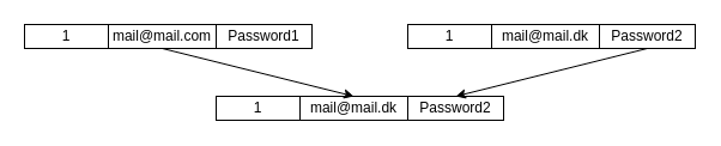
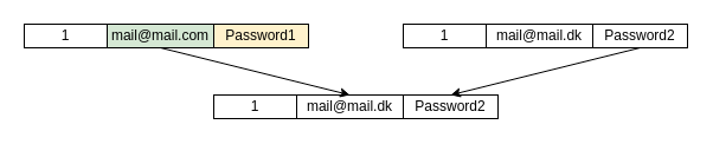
- <mxCell id="4" value="mail@mail.com" style="rounded=0;whiteSpace=wrap;html=1;" vertex="1" parent="1"><mxGeometry x="90" y="20" width="90" height="20" as="geometry" /></mxCell>
+ <mxCell id="4" value="mail@mail.com" style="rounded=0;whiteSpace=wrap;html=1;fillColor=#d5e8d4;" vertex="1" parent="1"><mxGeometry x="90" y="20" width="90" height="20" as="geometry" /></mxCell>
- <mxCell id="5" value="Password1" style="rounded=0;whiteSpace=wrap;html=1;" vertex="1" parent="1"><mxGeometry x="180" y="20" width="80" height="20" as="geometry" /></mxCell>
+ <mxCell id="5" value="Password1" style="rounded=0;whiteSpace=wrap;html=1;fillColor=#fff2cc;" vertex="1" parent="1"><mxGeometry x="180" y="20" width="80" height="20" as="geometry" /></mxCell>
